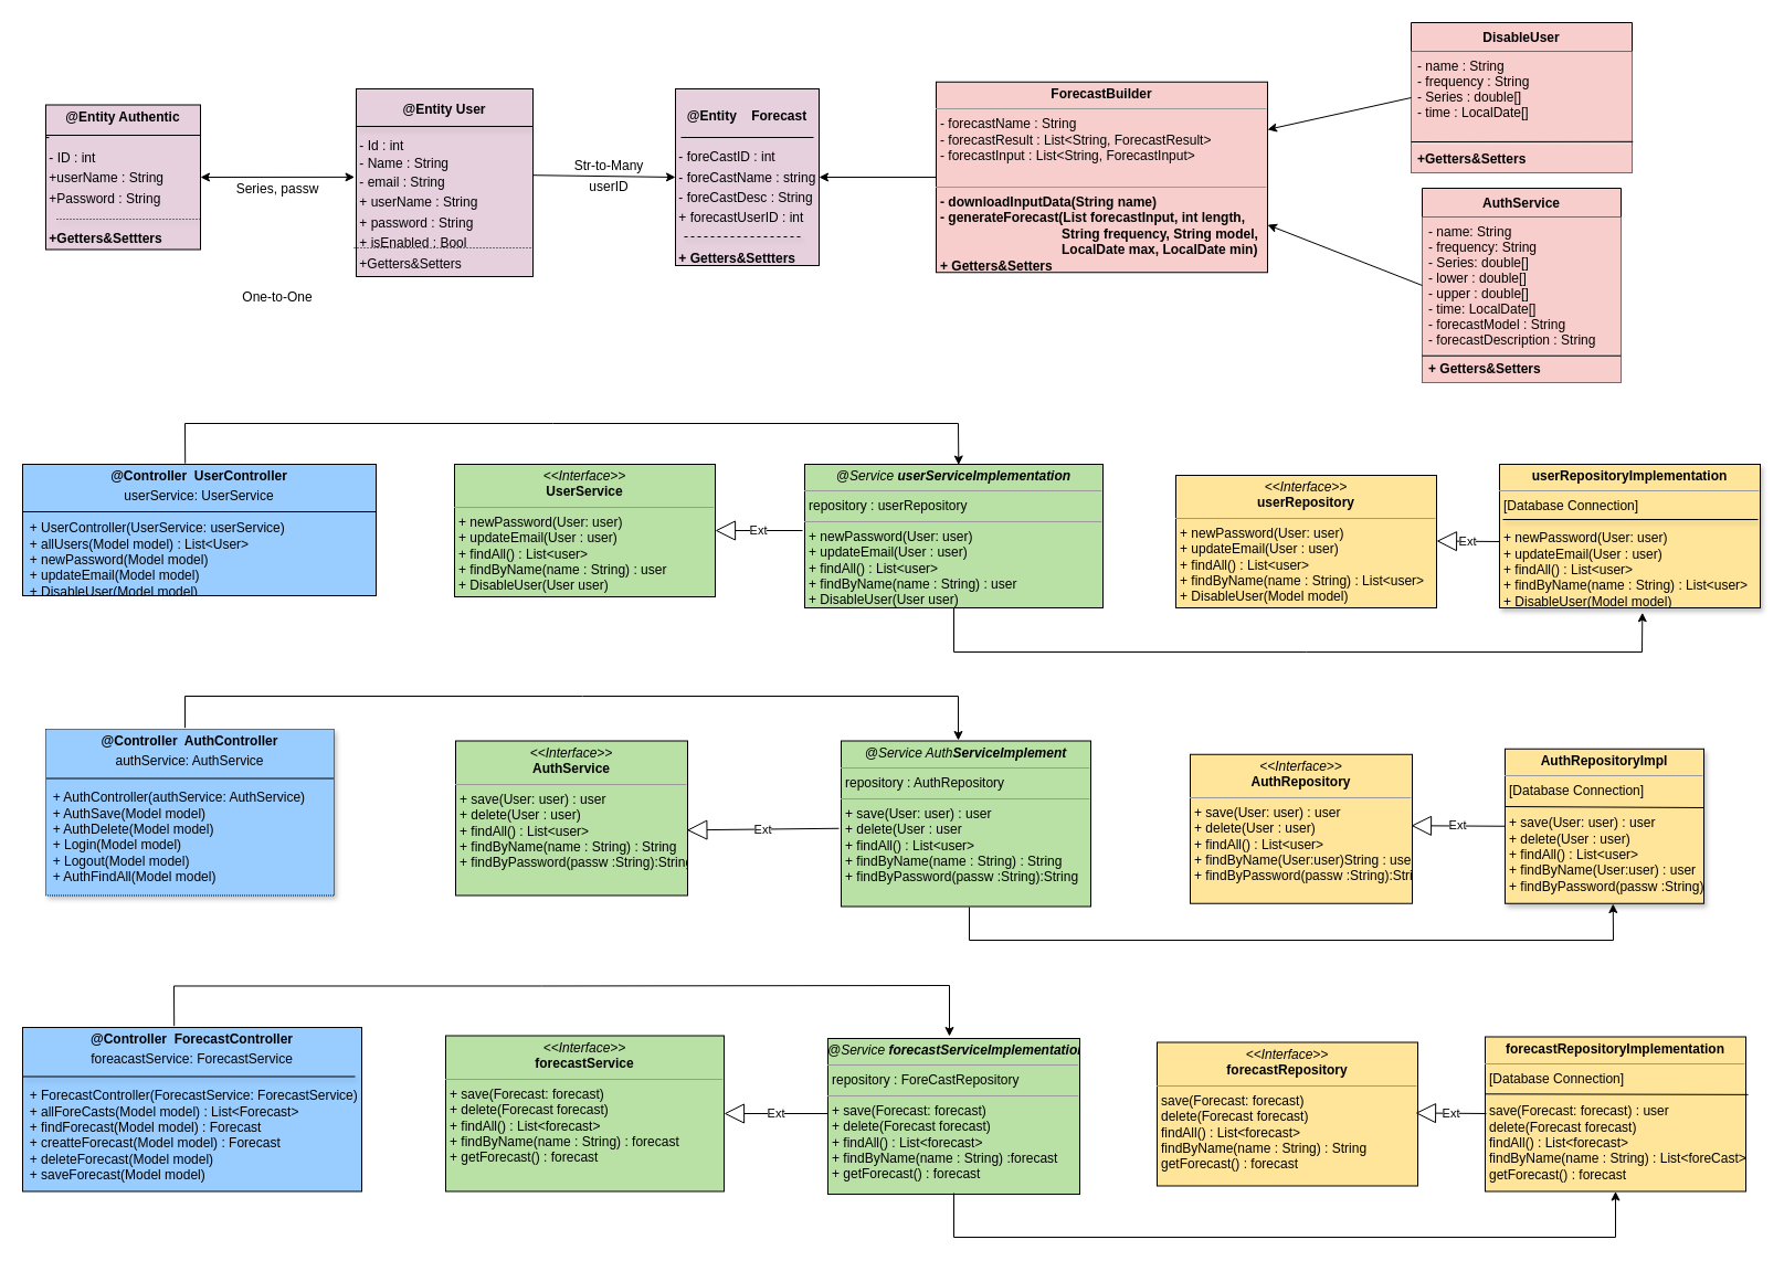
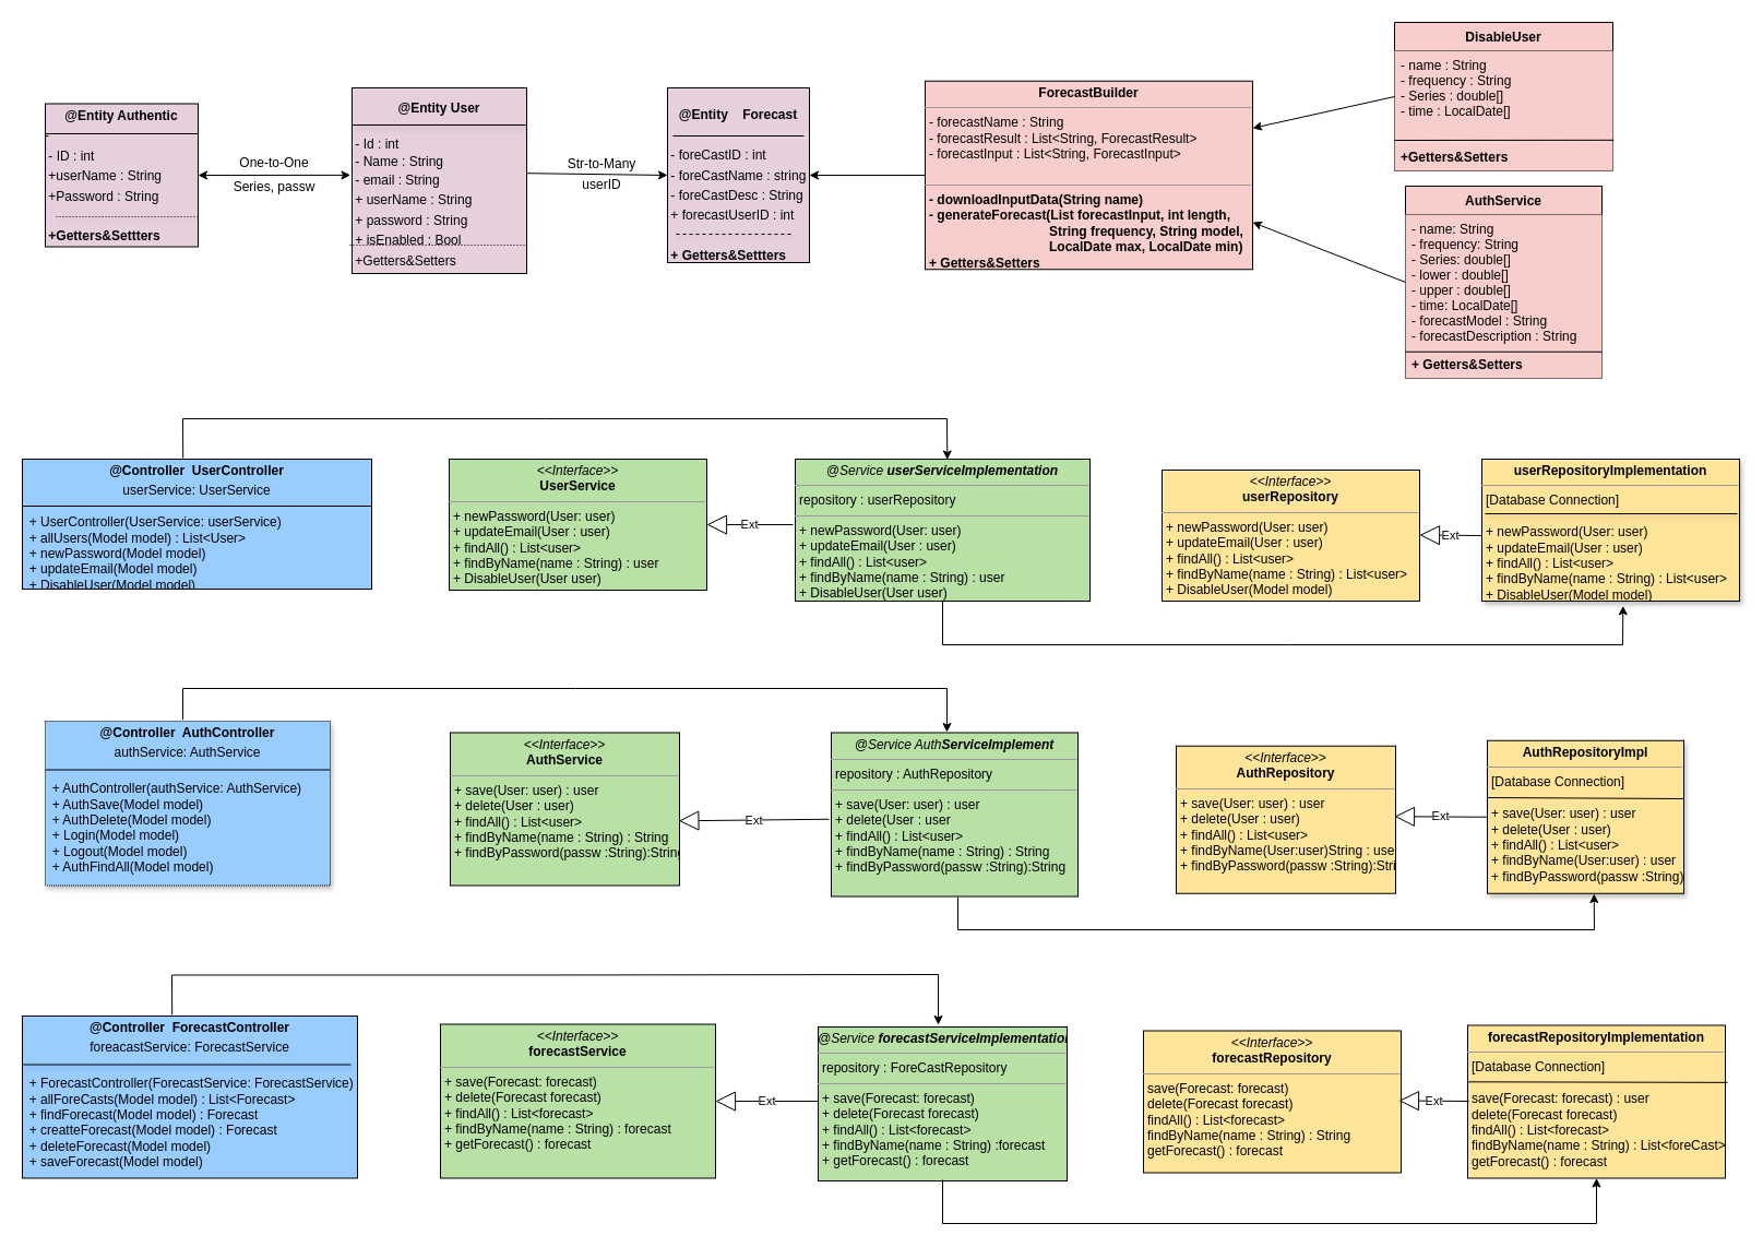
- <mxCell id="38" value="&lt;font style=&quot;font-size: 12px&quot;&gt;One-to-One&lt;/font&gt;" style="text;html=1;strokeColor=none;fillColor=none;align=center;verticalAlign=middle;whiteSpace=wrap;rounded=0;shadow=0;fontSize=14;" vertex="1" parent="1"><mxGeometry x="191" y="258" width="120.25" height="20" as="geometry" /></mxCell>
+ <mxCell id="38" value="&lt;font style=&quot;font-size: 12px&quot;&gt;One-to-One&lt;/font&gt;" style="text;html=1;strokeColor=none;fillColor=none;align=center;verticalAlign=middle;whiteSpace=wrap;rounded=0;shadow=0;fontSize=14;" vertex="1" parent="1"><mxGeometry x="191" y="138" width="120.25" height="20" as="geometry" /></mxCell>
